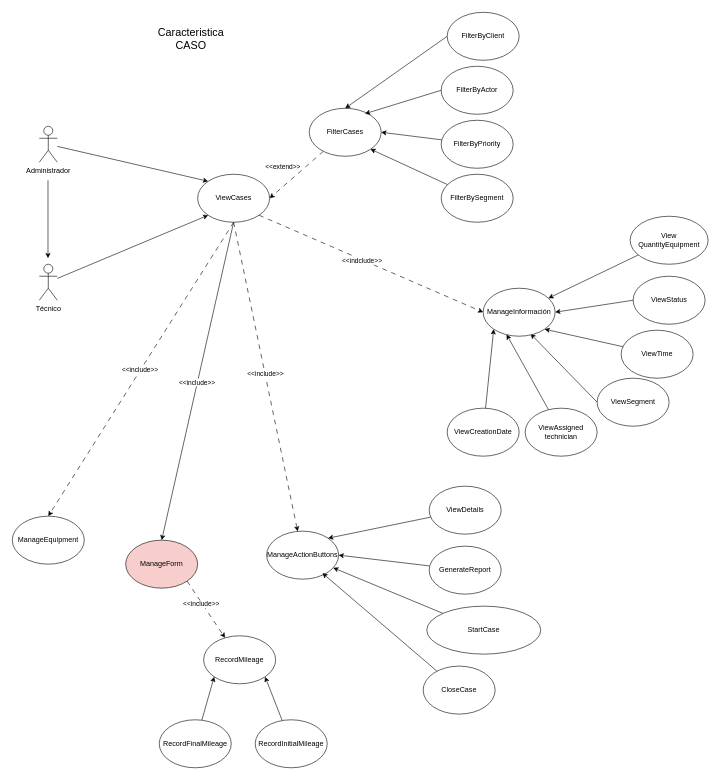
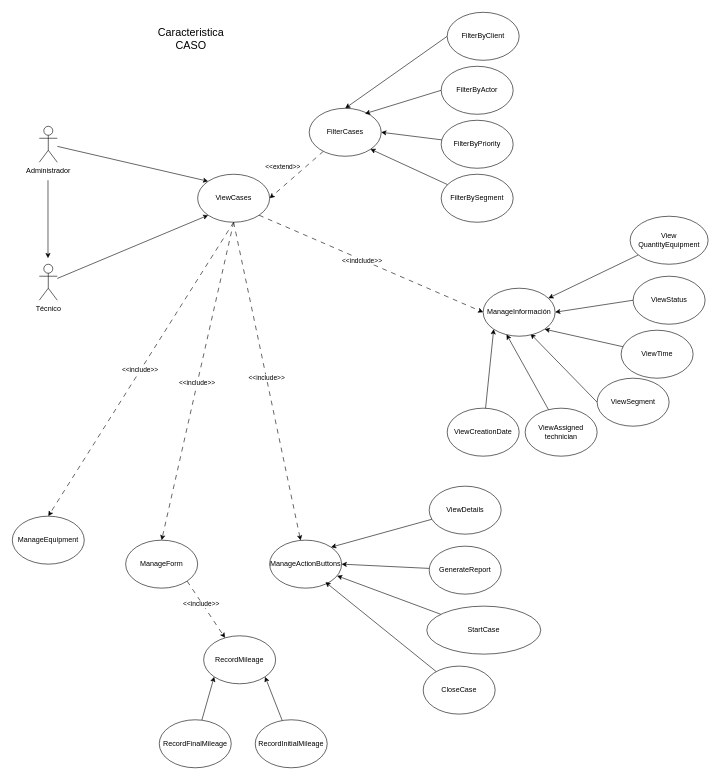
- <mxCell id="10" style="rounded=0;orthogonalLoop=1;jettySize=auto;html=1;exitX=0.5;exitY=1;exitDx=0;exitDy=0;entryX=0.5;entryY=0;entryDx=0;entryDy=0;dashed=0;dashPattern=8 8;" edge="1" parent="1" source="12" target="45"><mxGeometry relative="1" as="geometry" /></mxCell>
+ <mxCell id="10" style="rounded=0;orthogonalLoop=1;jettySize=auto;html=1;exitX=0.5;exitY=1;exitDx=0;exitDy=0;entryX=0.5;entryY=0;entryDx=0;entryDy=0;dashed=1;dashPattern=8 8;" edge="1" parent="1" source="12" target="45"><mxGeometry relative="1" as="geometry" /></mxCell>
- <mxCell id="34" value="ManageActionButtons" style="ellipse;whiteSpace=wrap;html=1;" vertex="1" parent="1"><mxGeometry x="444" y="885" width="120" height="80" as="geometry" /></mxCell>
+ <mxCell id="34" value="ManageActionButtons" style="ellipse;whiteSpace=wrap;html=1;" vertex="1" parent="1"><mxGeometry x="449" y="900" width="120" height="80" as="geometry" /></mxCell>
- <mxCell id="45" value="ManageForm" style="ellipse;whiteSpace=wrap;html=1;fillColor=#f8cecc;" vertex="1" parent="1"><mxGeometry x="209" y="900" width="120" height="80" as="geometry" /></mxCell>
+ <mxCell id="45" value="ManageForm" style="ellipse;whiteSpace=wrap;html=1;" vertex="1" parent="1"><mxGeometry x="209" y="900" width="120" height="80" as="geometry" /></mxCell>
